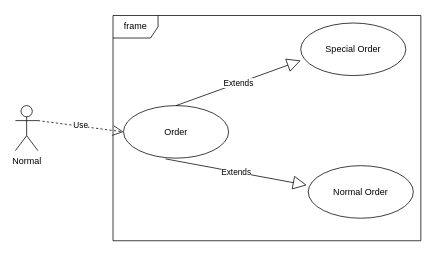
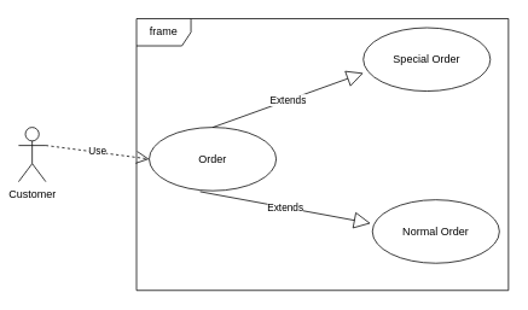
- <mxCell id="2" value="Normal&lt;br&gt;" style="shape=umlActor;verticalLabelPosition=bottom;labelBackgroundColor=#ffffff;verticalAlign=top;html=1;" vertex="1" parent="1"><mxGeometry x="20" y="140" width="30" height="60" as="geometry" /></mxCell>
+ <mxCell id="2" value="Customer&lt;br&gt;" style="shape=umlActor;verticalLabelPosition=bottom;labelBackgroundColor=#ffffff;verticalAlign=top;html=1;" vertex="1" parent="1"><mxGeometry x="20" y="140" width="30" height="60" as="geometry" /></mxCell>
